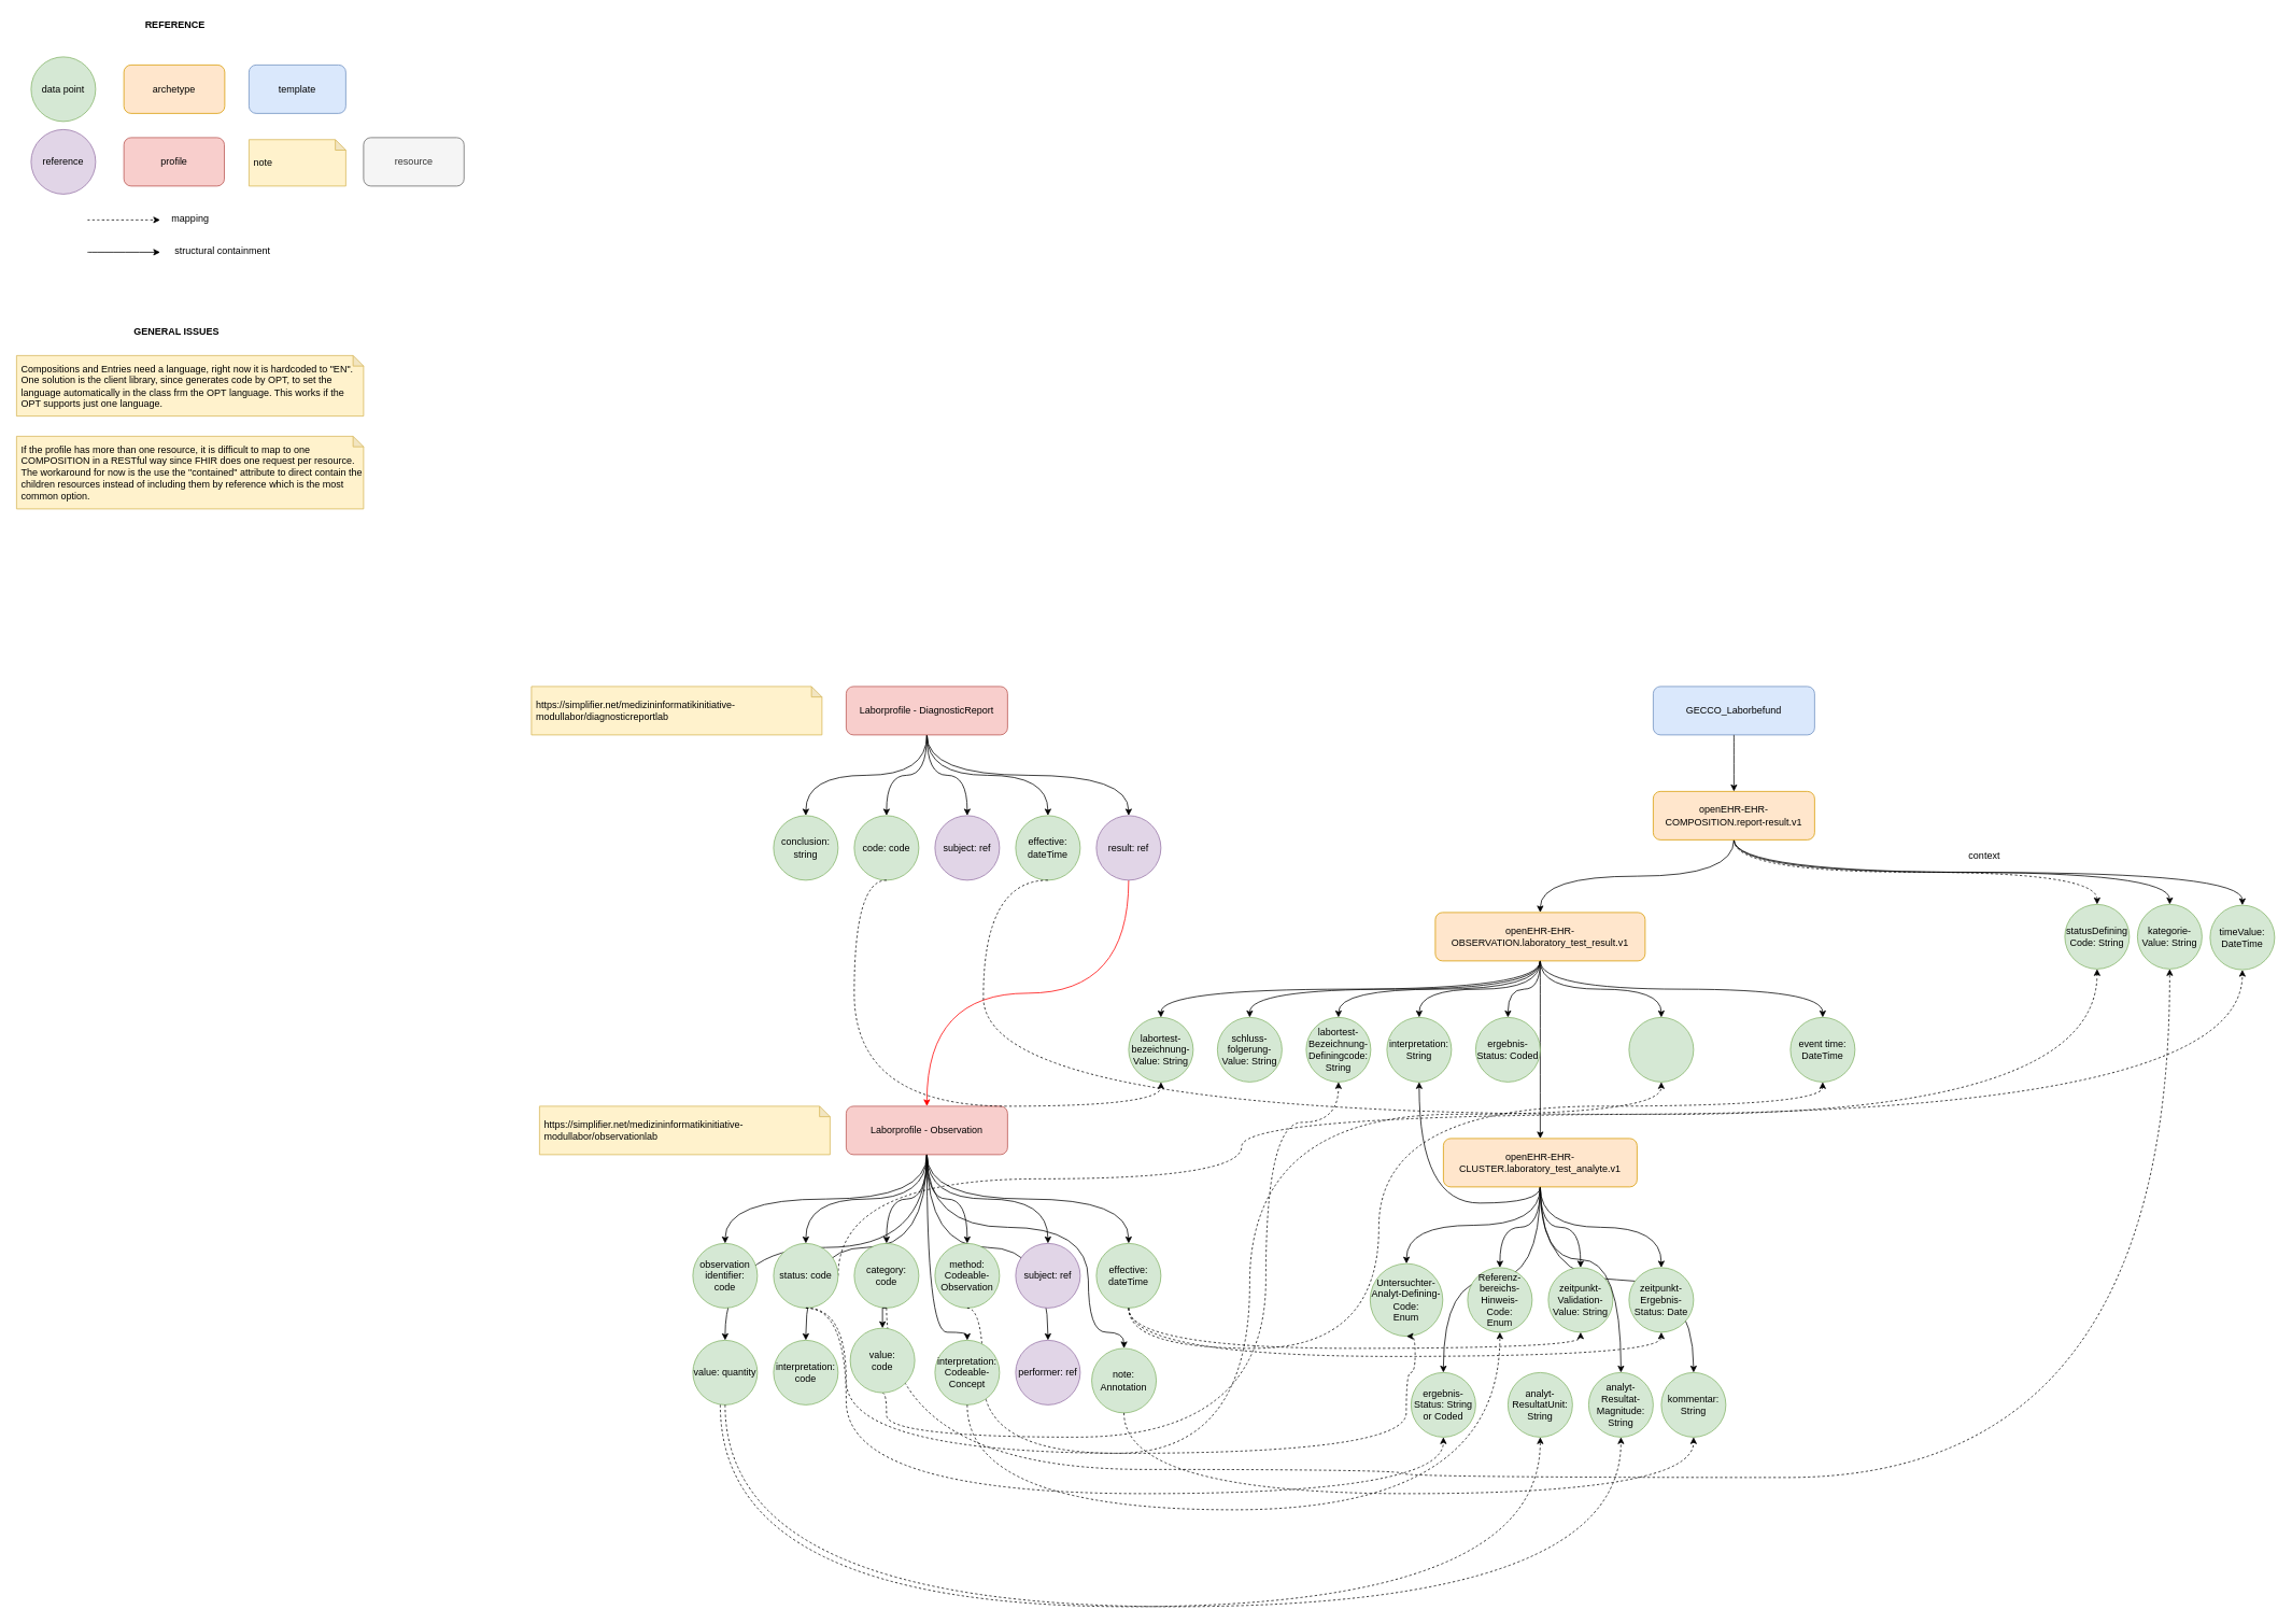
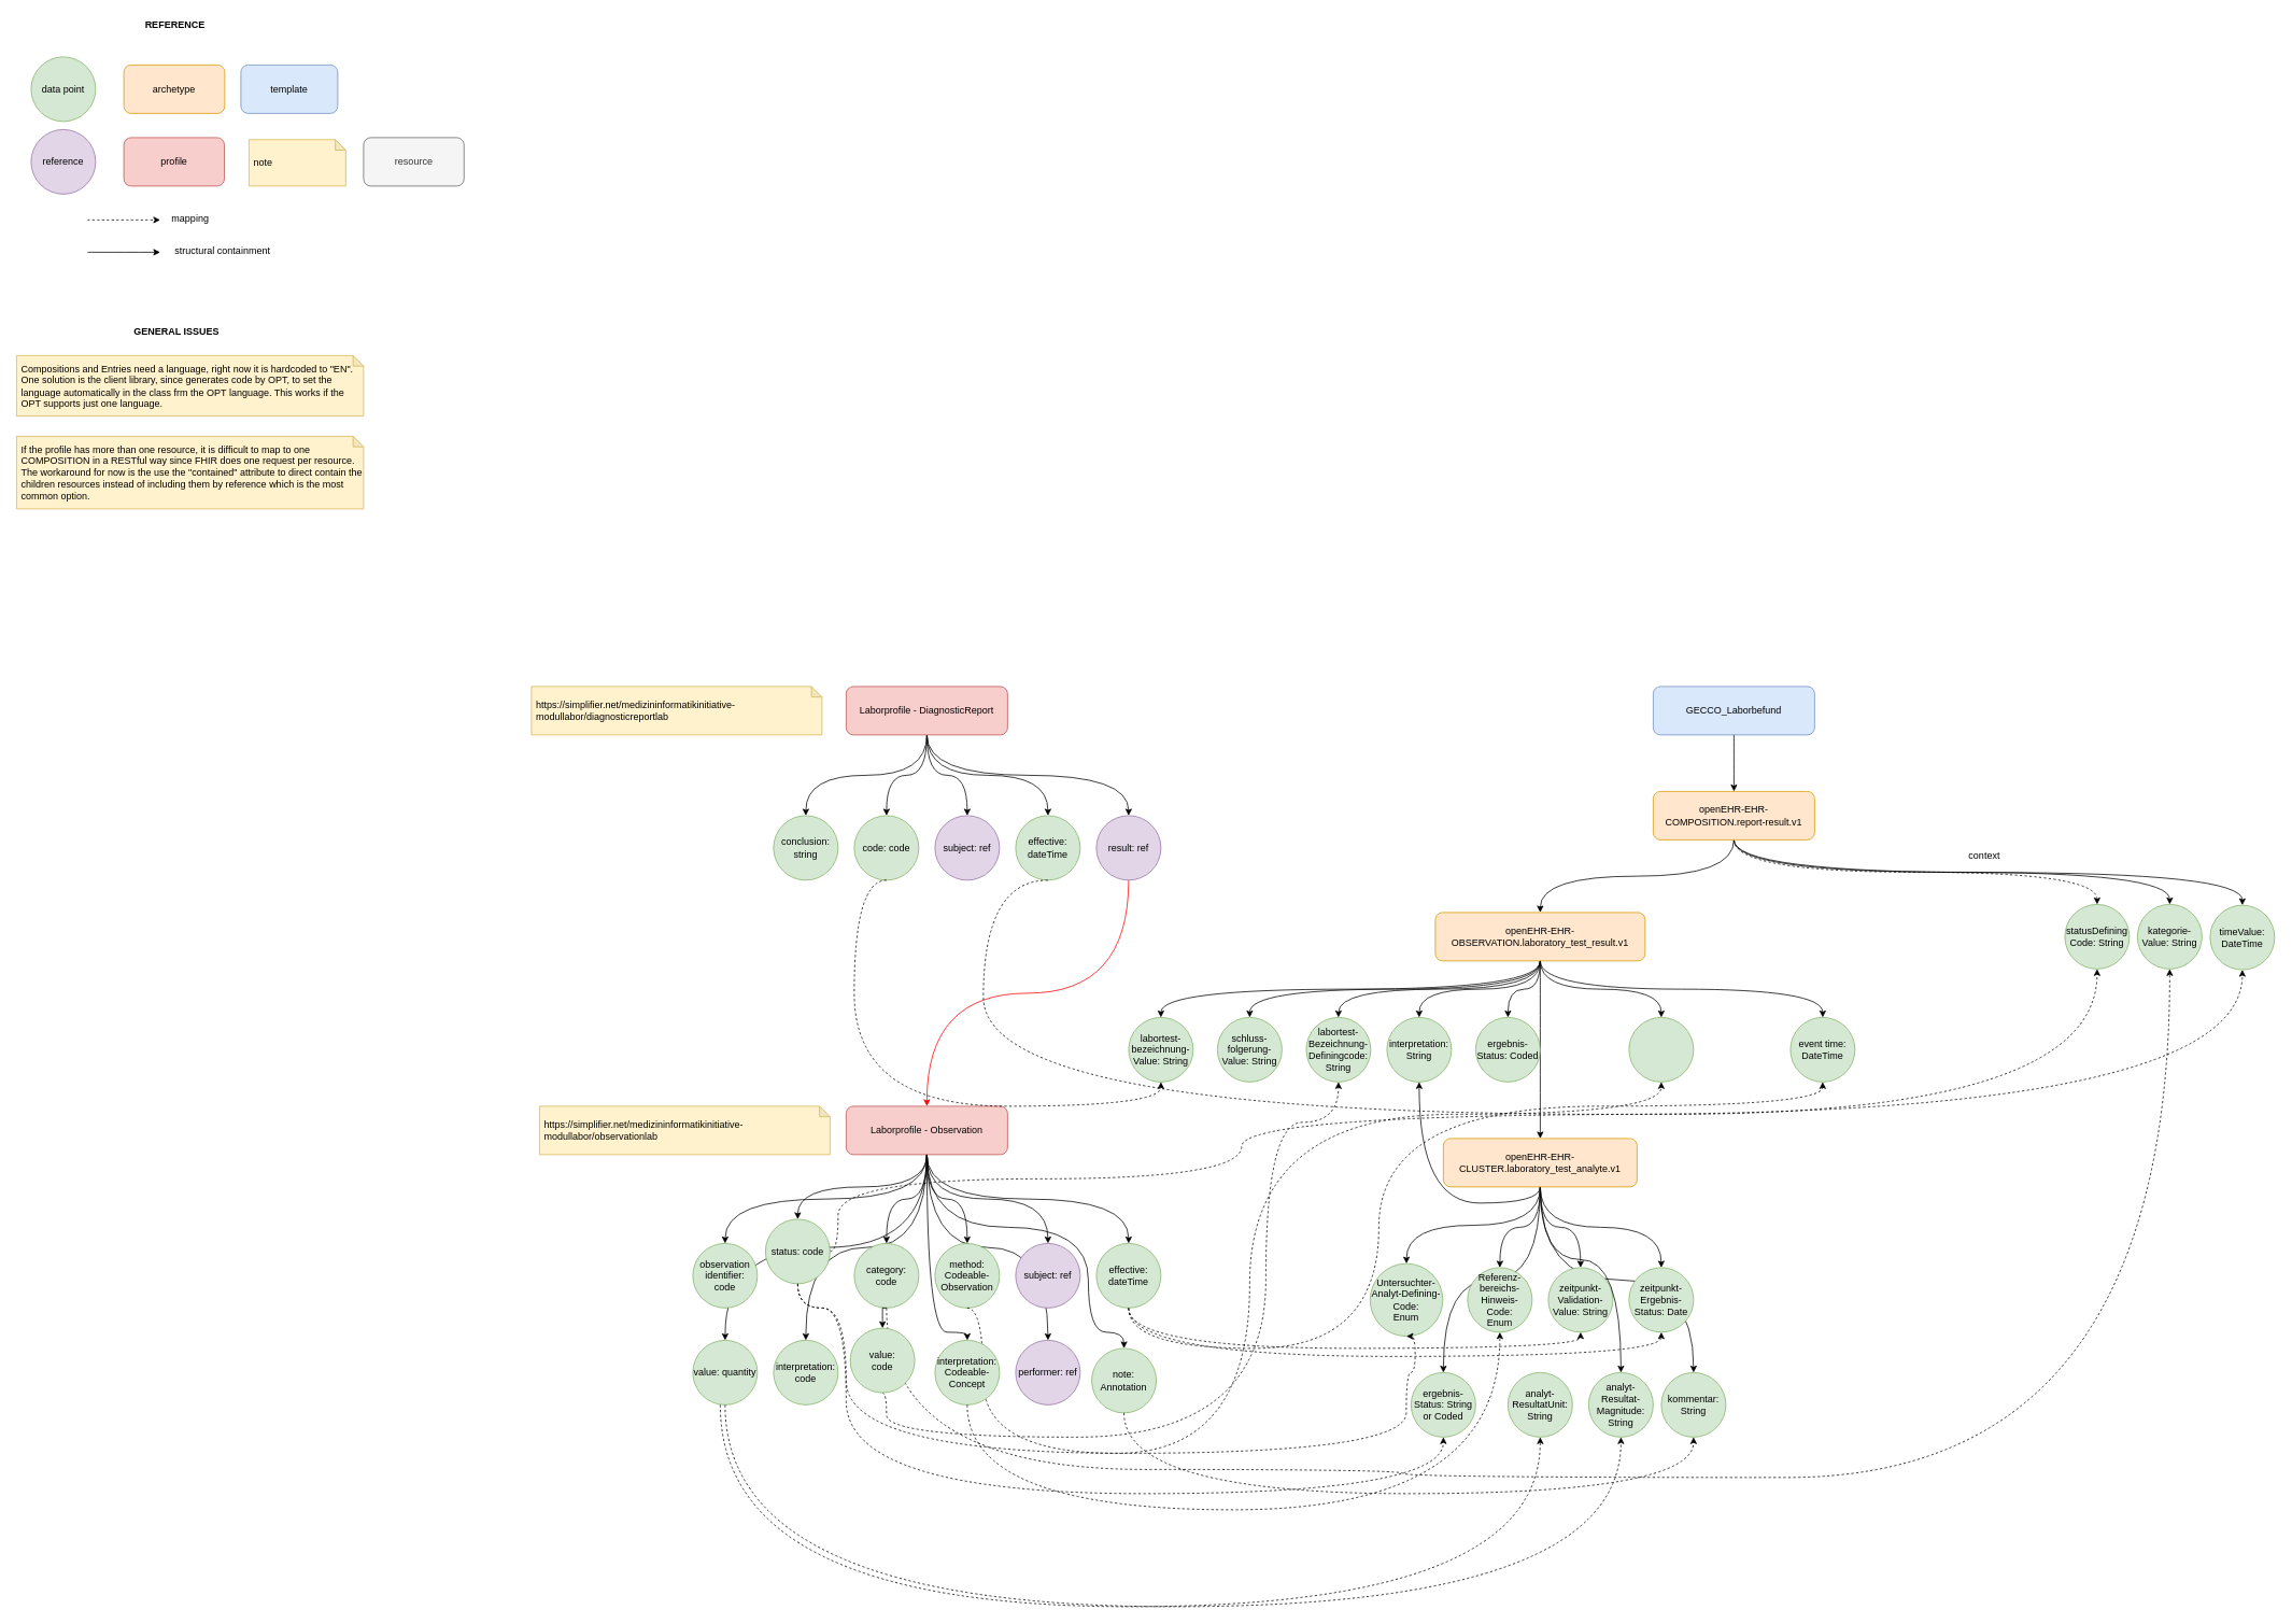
- <mxCell id="84" value="template" style="rounded=1;whiteSpace=wrap;html=1;fillColor=#dae8fc;strokeColor=#6c8ebf;" parent="1" vertex="1"><mxGeometry x="308" y="80" width="120" height="60" as="geometry" /></mxCell>
+ <mxCell id="84" value="template" style="rounded=1;whiteSpace=wrap;html=1;fillColor=#dae8fc;strokeColor=#6c8ebf;" parent="1" vertex="1"><mxGeometry x="298" y="80" width="120" height="60" as="geometry" /></mxCell>
- <mxCell id="55" value="status: code" style="ellipse;whiteSpace=wrap;html=1;aspect=fixed;fillColor=#d5e8d4;strokeColor=#82b366;" parent="1" vertex="1"><mxGeometry x="958" y="1540" width="80" height="80" as="geometry" /></mxCell>
+ <mxCell id="55" value="status: code" style="ellipse;whiteSpace=wrap;html=1;aspect=fixed;fillColor=#d5e8d4;strokeColor=#82b366;" parent="1" vertex="1"><mxGeometry x="948" y="1510" width="80" height="80" as="geometry" /></mxCell>
